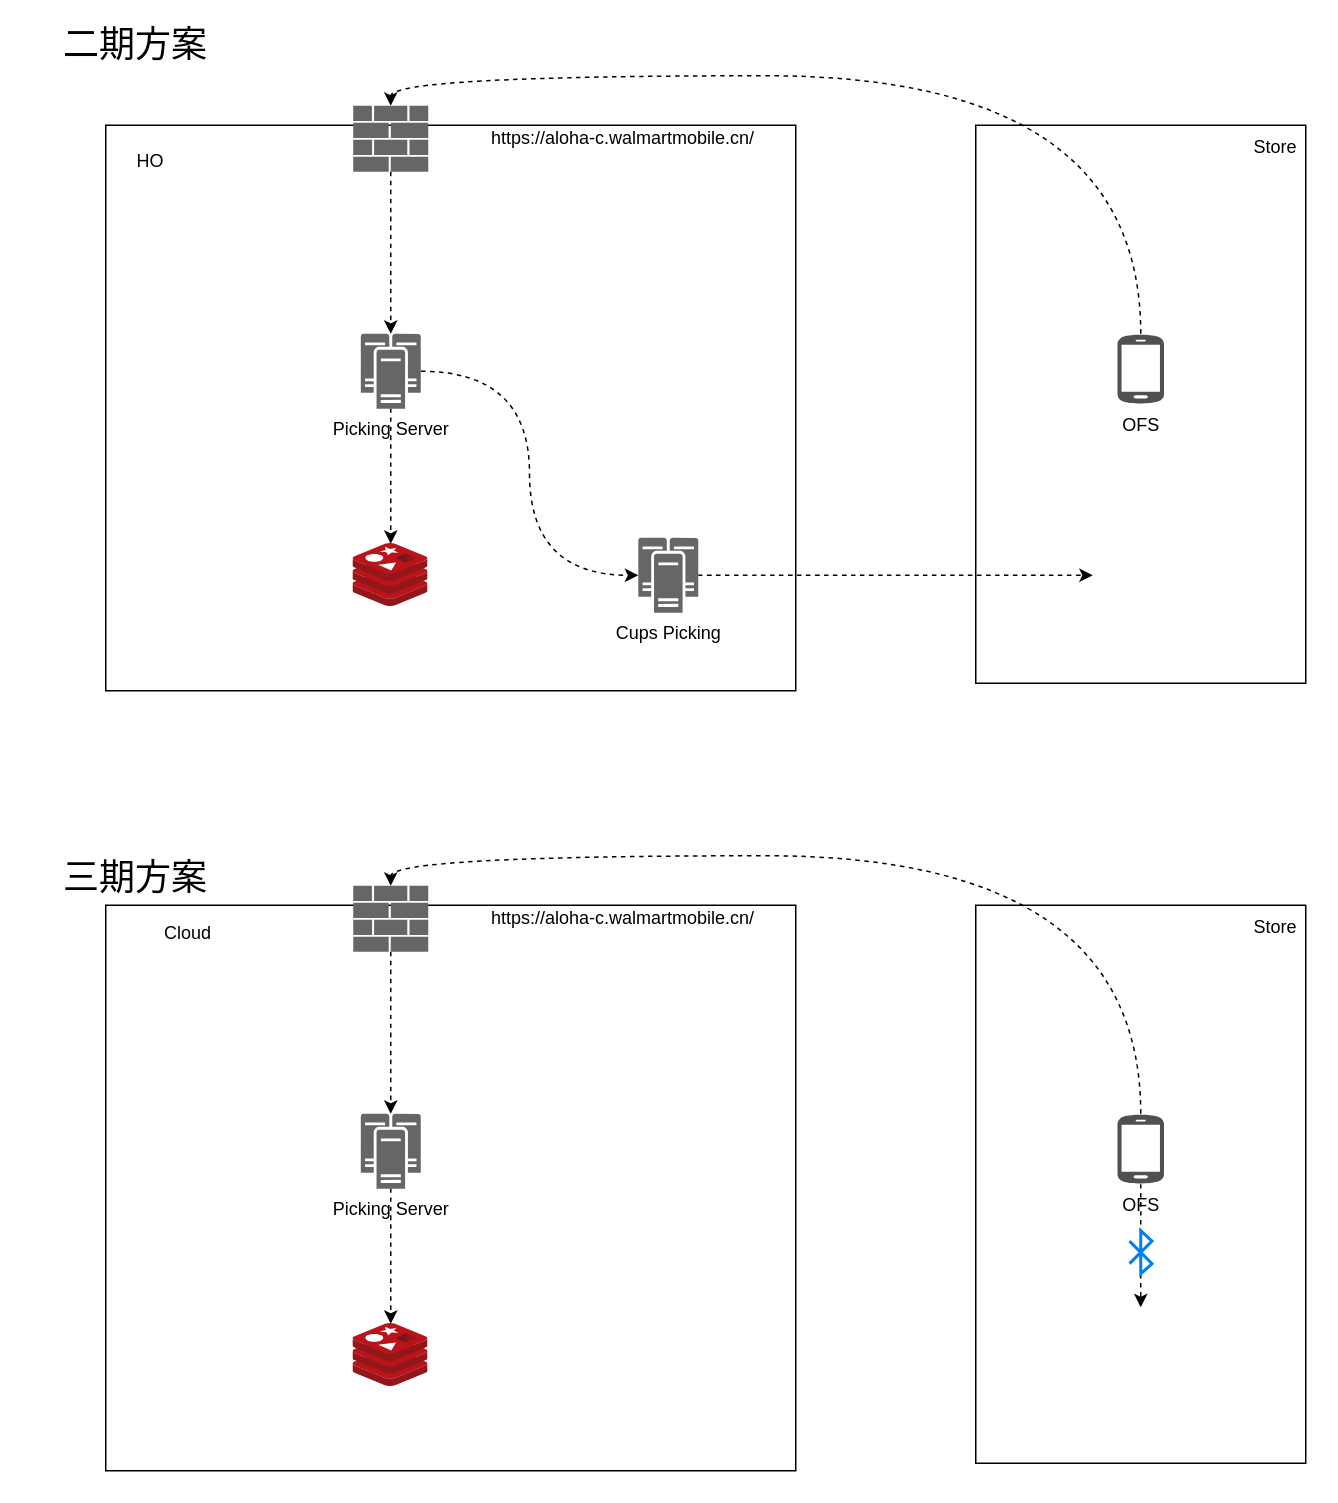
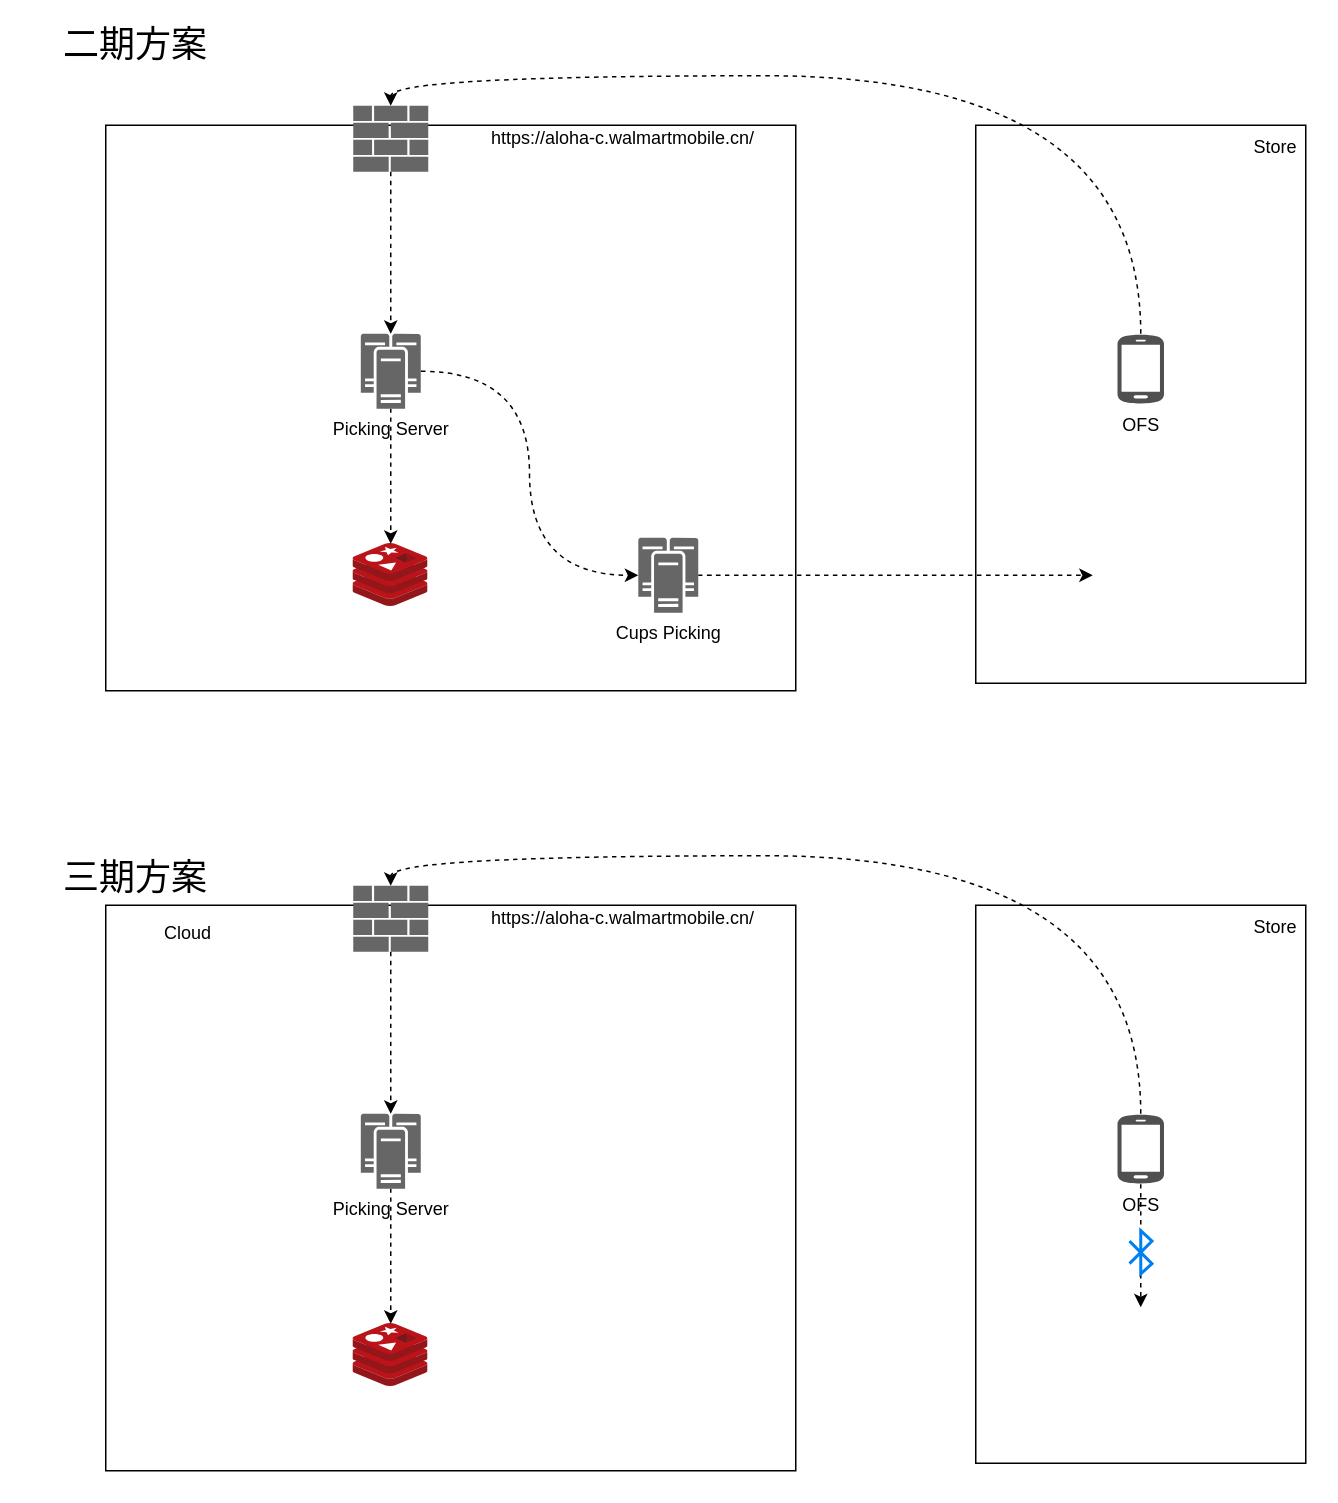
- <mxCell id="17" value="HO" style="text;html=1;strokeColor=none;fillColor=none;align=center;verticalAlign=middle;whiteSpace=wrap;rounded=0;fontSize=12;" parent="1" vertex="1"><mxGeometry x="80" y="97" width="40" height="20" as="geometry" /></mxCell>
